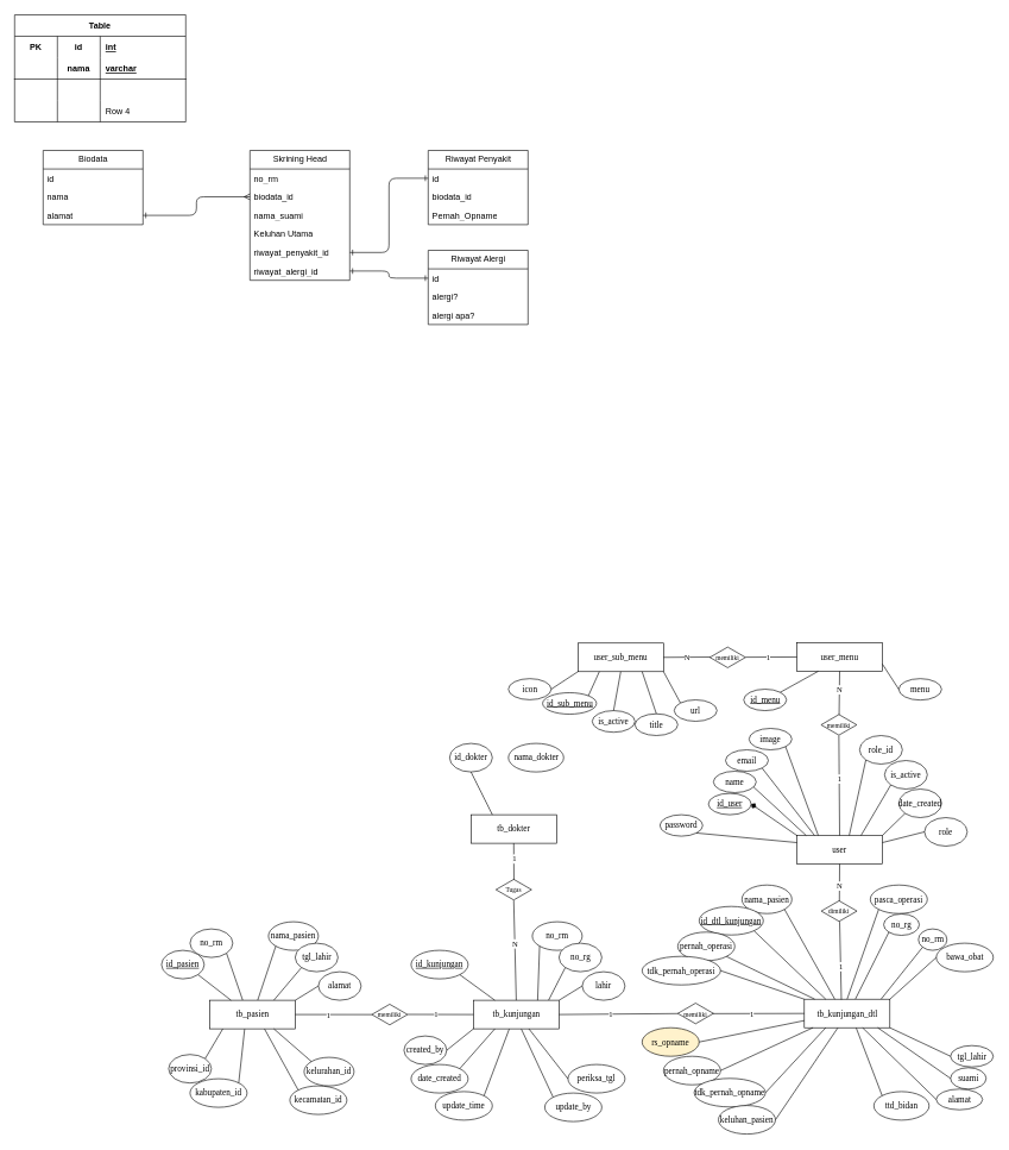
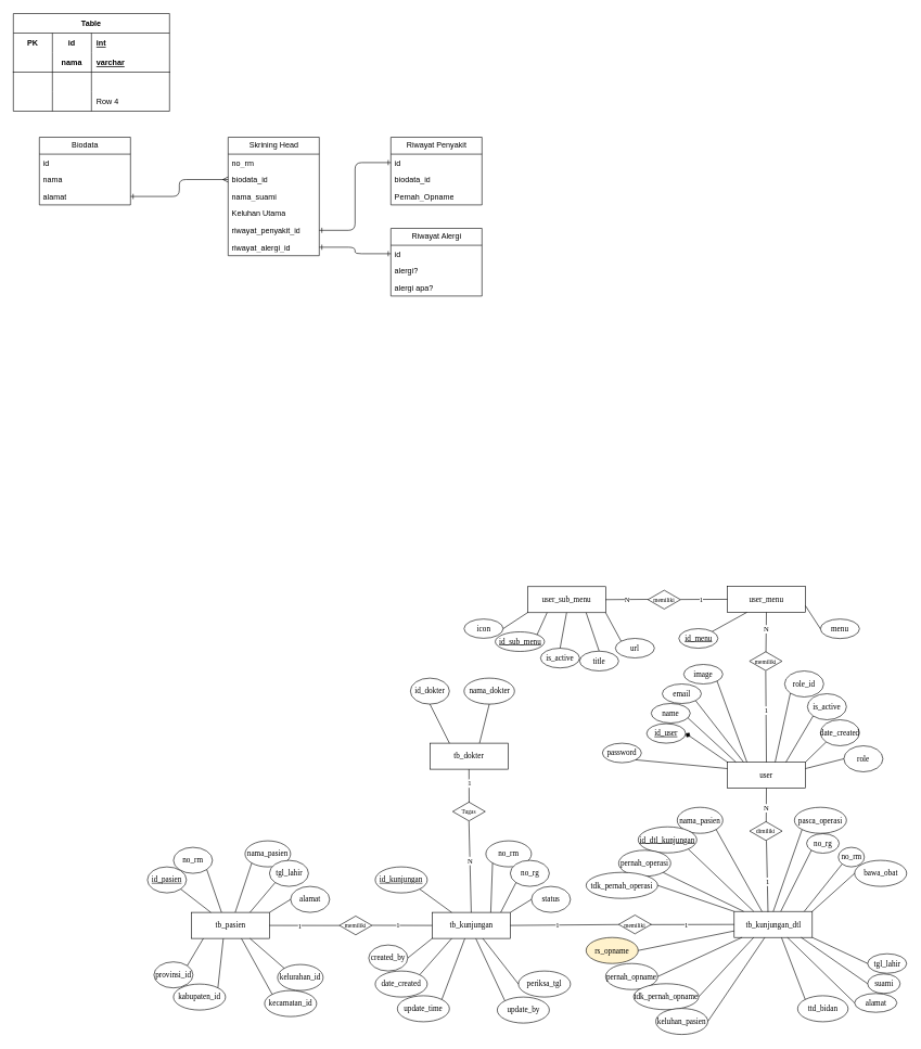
+ <mxCell id="74" value="" style="endArrow=none;html=1;entryX=0.5;entryY=1;entryDx=0;entryDy=0;exitX=0.636;exitY=-0.007;exitDx=0;exitDy=0;exitPerimeter=0;" parent="1" source="22" target="24" edge="1"><mxGeometry width="50" height="50" relative="1" as="geometry"><mxPoint x="740" y="1140" as="sourcePoint" /><mxPoint x="822.87" y="1065.21" as="targetPoint" /></mxGeometry></mxCell>
- <mxCell id="15" value="lahir" style="ellipse;whiteSpace=wrap;html=1;fontFamily=Times New Roman;" parent="1" vertex="1"><mxGeometry x="816" y="1361" width="60" height="40" as="geometry" /></mxCell>
+ <mxCell id="15" value="status" style="ellipse;whiteSpace=wrap;html=1;fontFamily=Times New Roman;" parent="1" vertex="1"><mxGeometry x="816" y="1361" width="60" height="40" as="geometry" /></mxCell>
